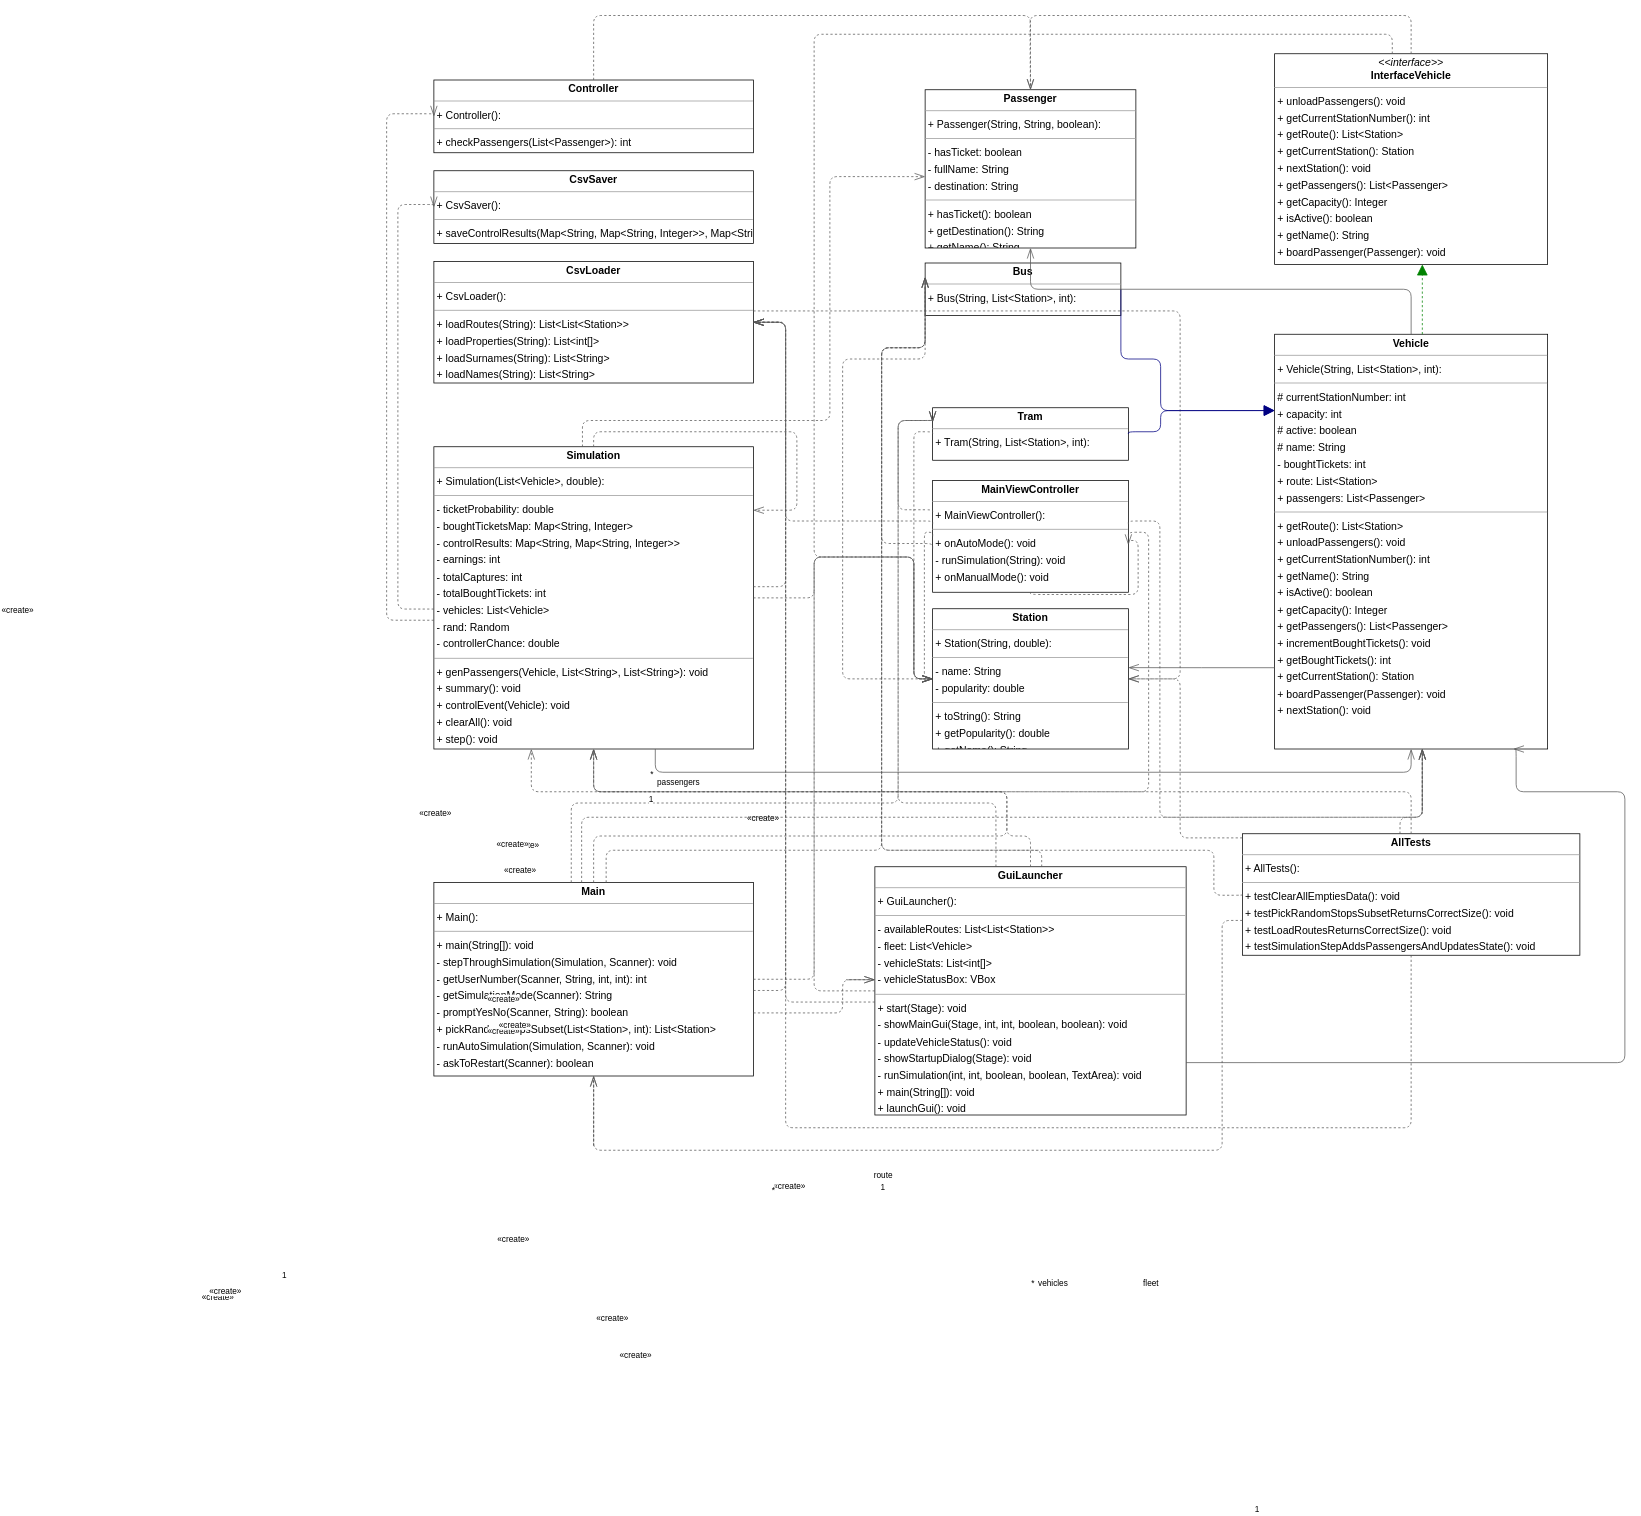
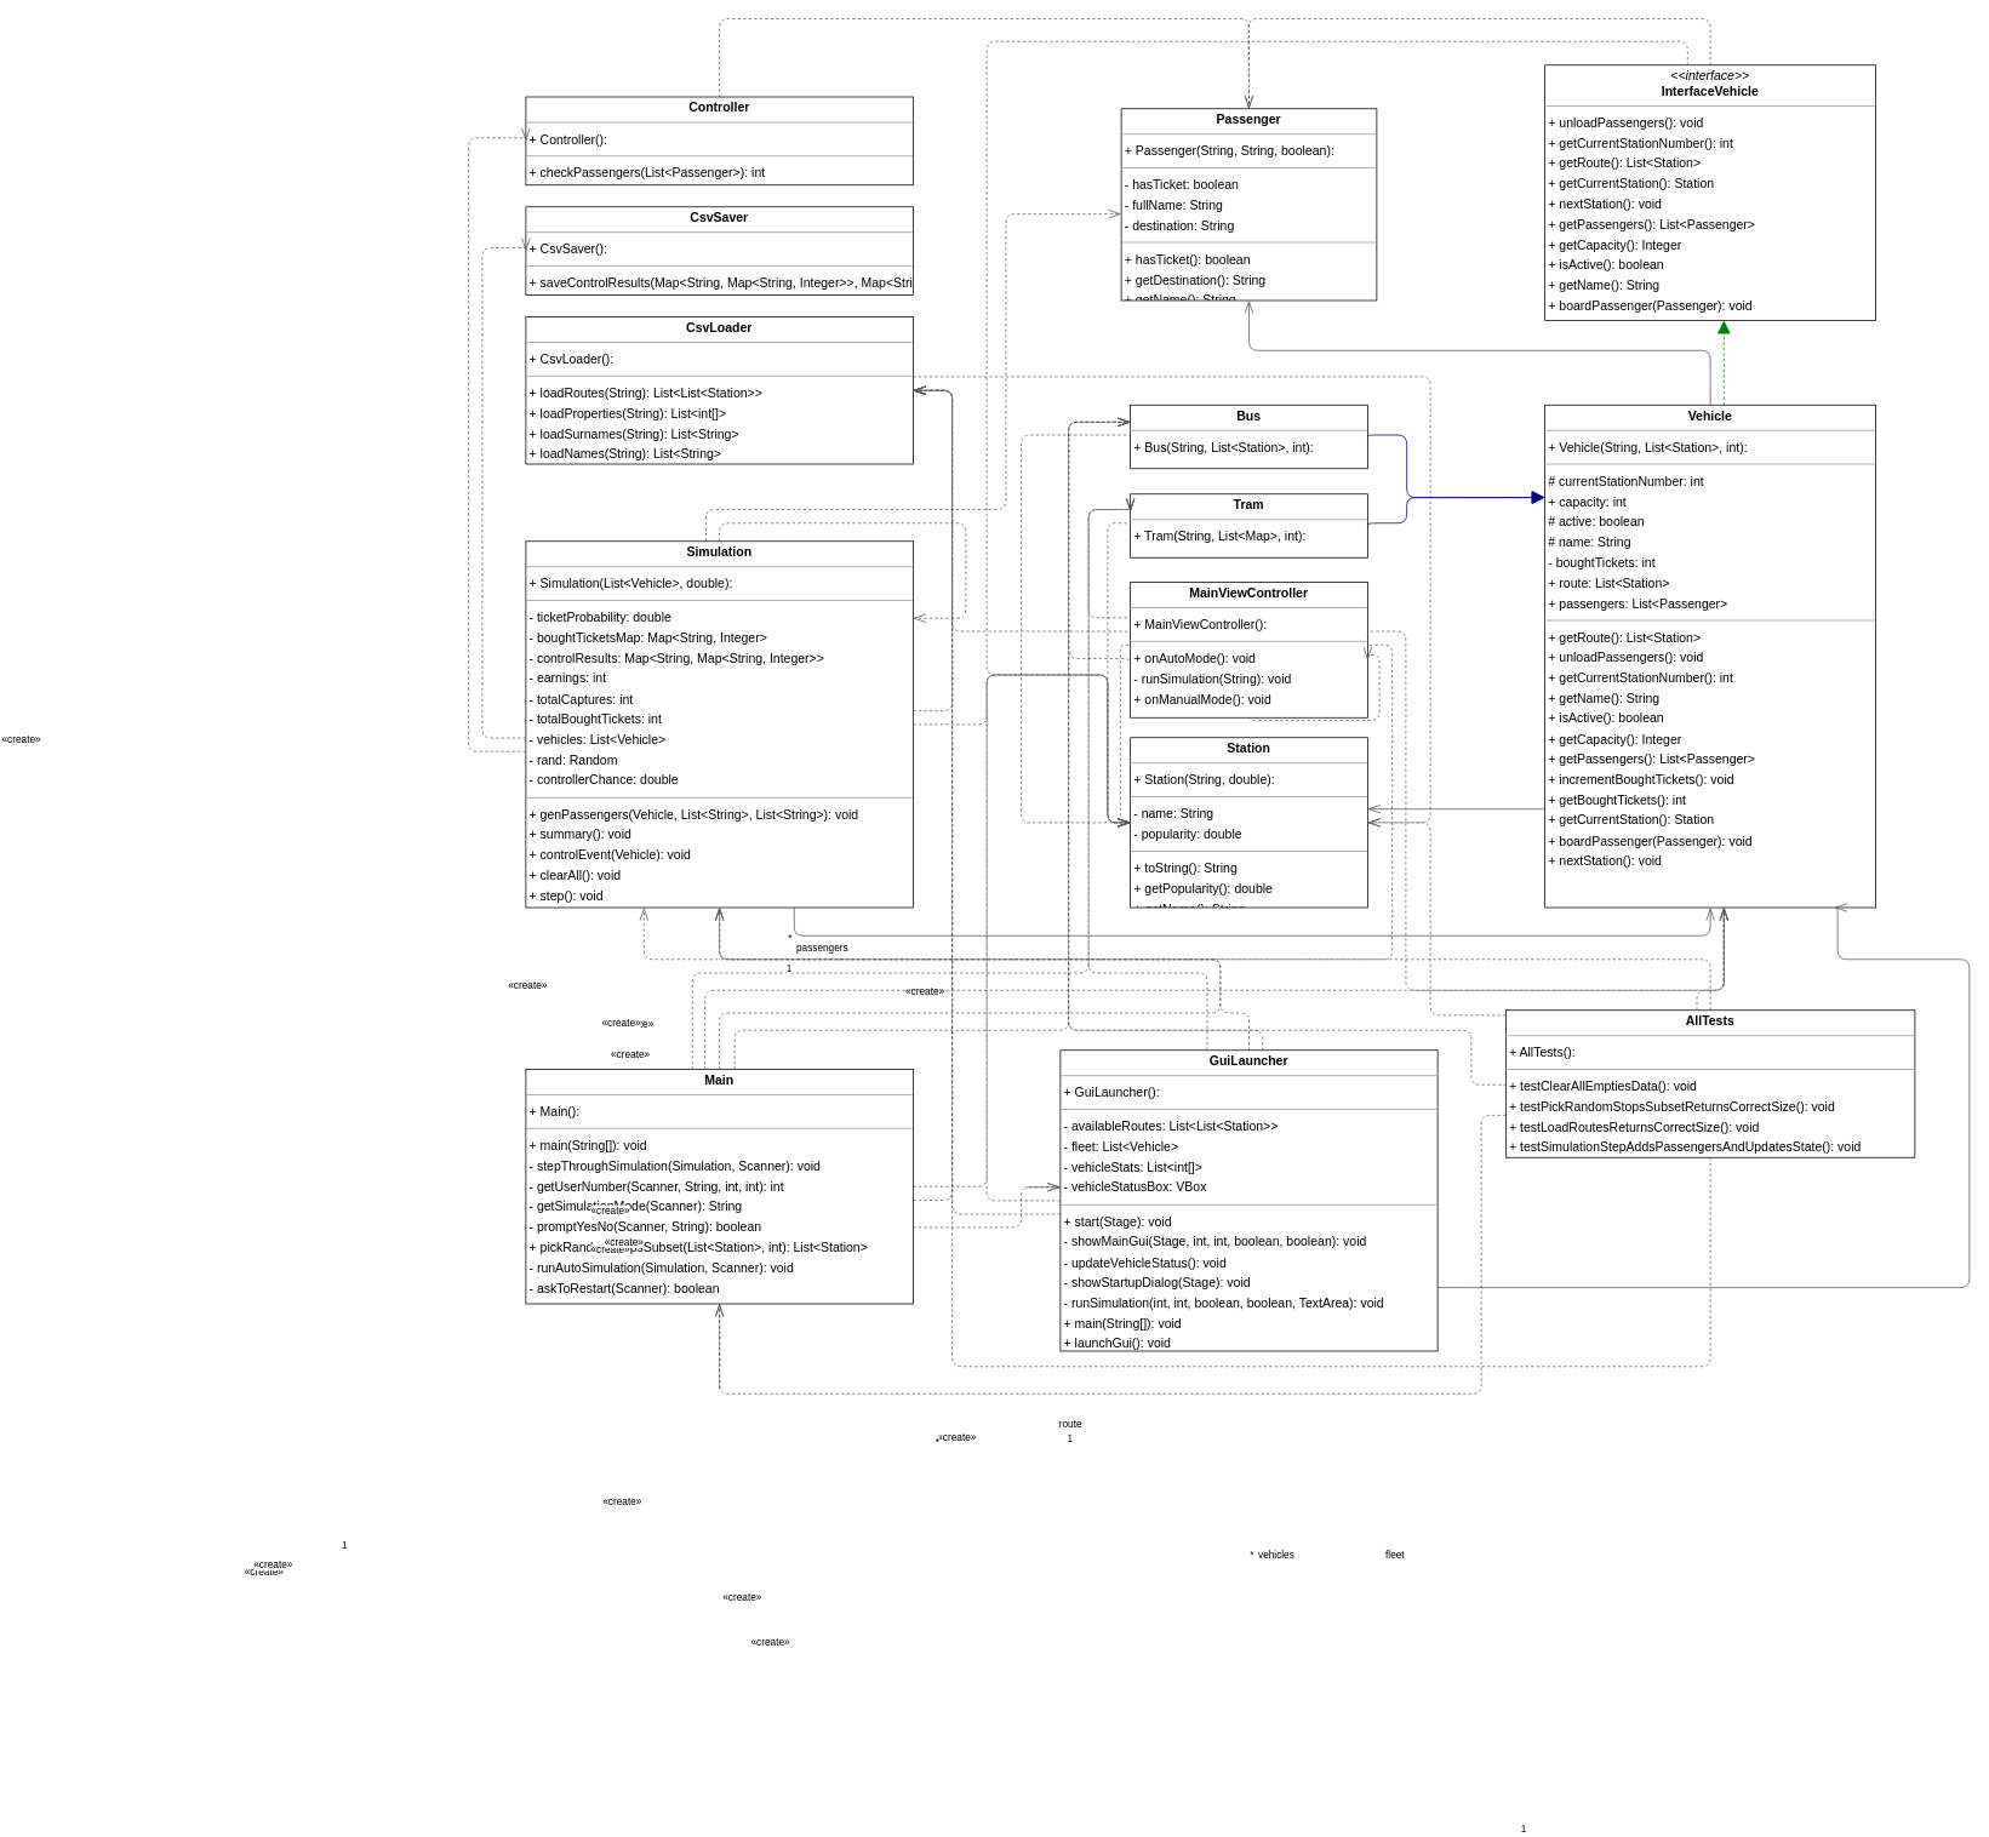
- <mxCell id="3" value="&lt;p style=&quot;margin:0px;margin-top:4px;text-align:center;&quot;&gt;&lt;b&gt;Bus&lt;/b&gt;&lt;/p&gt;&lt;hr size=&quot;1&quot;/&gt;&lt;p style=&quot;margin:0 0 0 4px;line-height:1.6;&quot;&gt;+ Bus(String, List&amp;lt;Station&amp;gt;, int): &lt;/p&gt;" style="verticalAlign=top;align=left;overflow=fill;fontSize=14;fontFamily=Helvetica;html=1;rounded=0;shadow=0;comic=0;labelBackgroundColor=none;strokeWidth=1;" vertex="1" parent="1"><mxGeometry x="738" y="350" width="261" height="70" as="geometry" /></mxCell>
+ <mxCell id="3" value="&lt;p style=&quot;margin:0px;margin-top:4px;text-align:center;&quot;&gt;&lt;b&gt;Bus&lt;/b&gt;&lt;/p&gt;&lt;hr size=&quot;1&quot;/&gt;&lt;p style=&quot;margin:0 0 0 4px;line-height:1.6;&quot;&gt;+ Bus(String, List&amp;lt;Station&amp;gt;, int): &lt;/p&gt;" style="verticalAlign=top;align=left;overflow=fill;fontSize=14;fontFamily=Helvetica;html=1;rounded=0;shadow=0;comic=0;labelBackgroundColor=none;strokeWidth=1;" vertex="1" parent="1"><mxGeometry x="748" y="445" width="261" height="70" as="geometry" /></mxCell>
- <mxCell id="14" value="&lt;p style=&quot;margin:0px;margin-top:4px;text-align:center;&quot;&gt;&lt;b&gt;Tram&lt;/b&gt;&lt;/p&gt;&lt;hr size=&quot;1&quot;/&gt;&lt;p style=&quot;margin:0 0 0 4px;line-height:1.6;&quot;&gt;+ Tram(String, List&amp;lt;Station&amp;gt;, int): &lt;/p&gt;" style="verticalAlign=top;align=left;overflow=fill;fontSize=14;fontFamily=Helvetica;html=1;rounded=0;shadow=0;comic=0;labelBackgroundColor=none;strokeWidth=1;" vertex="1" parent="1"><mxGeometry x="748" y="543" width="261" height="70" as="geometry" /></mxCell>
+ <mxCell id="14" value="&lt;p style=&quot;margin:0px;margin-top:4px;text-align:center;&quot;&gt;&lt;b&gt;Tram&lt;/b&gt;&lt;/p&gt;&lt;hr size=&quot;1&quot;/&gt;&lt;p style=&quot;margin:0 0 0 4px;line-height:1.6;&quot;&gt;+ Tram(String, List&amp;lt;Map&amp;gt;, int): &lt;/p&gt;" style="verticalAlign=top;align=left;overflow=fill;fontSize=14;fontFamily=Helvetica;html=1;rounded=0;shadow=0;comic=0;labelBackgroundColor=none;strokeWidth=1;" vertex="1" parent="1"><mxGeometry x="748" y="543" width="261" height="70" as="geometry" /></mxCell>
